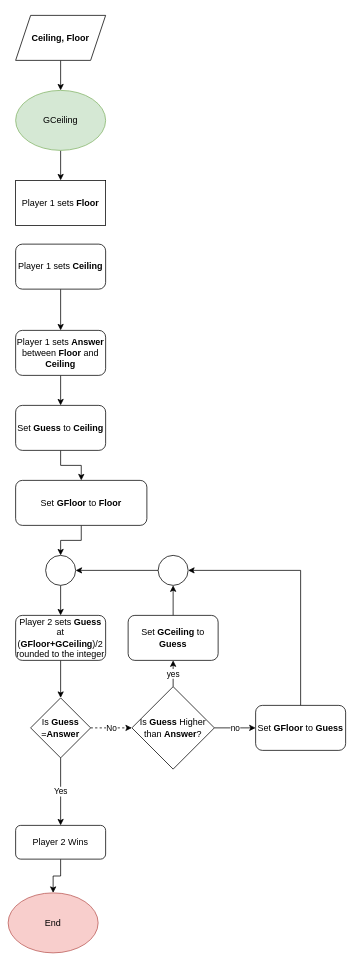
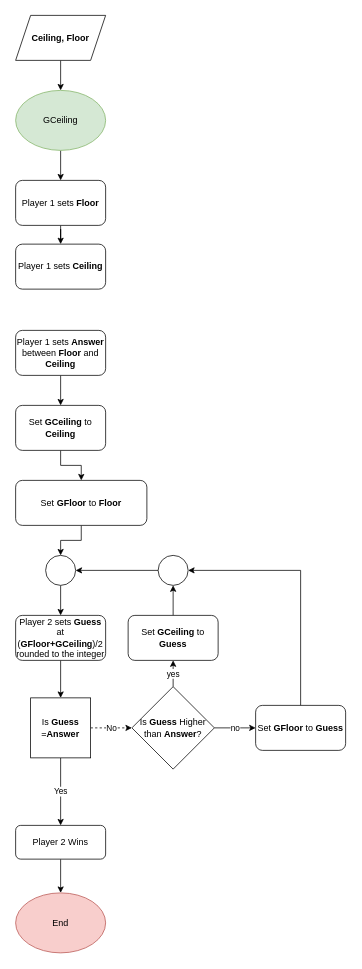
- <mxCell id="7" value="Player 1 sets &lt;b&gt;Floor&lt;/b&gt;" style="whiteSpace=wrap;html=1;rounded=0;" vertex="1" parent="1"><mxGeometry x="20" y="240" width="120" height="60" as="geometry" /></mxCell>
+ <mxCell id="7" value="Player 1 sets &lt;b&gt;Floor&lt;/b&gt;" style="rounded=1;whiteSpace=wrap;html=1;" vertex="1" parent="1"><mxGeometry x="20" y="240" width="120" height="60" as="geometry" /></mxCell>
+ <mxCell id="6" value="" style="edgeStyle=orthogonalEdgeStyle;rounded=0;orthogonalLoop=1;jettySize=auto;html=1;" edge="1" parent="1" source="7" target="9"><mxGeometry relative="1" as="geometry" /></mxCell>
- <mxCell id="8" value="" style="edgeStyle=orthogonalEdgeStyle;rounded=0;orthogonalLoop=1;jettySize=auto;html=1;" edge="1" parent="1" source="9" target="11"><mxGeometry relative="1" as="geometry" /></mxCell>
- <mxCell id="27" value="Set &lt;b&gt;Guess&lt;/b&gt; to &lt;b&gt;Ceiling&lt;/b&gt;" style="rounded=1;whiteSpace=wrap;html=1;" vertex="1" parent="1"><mxGeometry x="20" y="540" width="120" height="60" as="geometry" /></mxCell>
+ <mxCell id="27" value="Set &lt;b&gt;GCeiling&lt;/b&gt; to &lt;b&gt;Ceiling&lt;/b&gt;" style="rounded=1;whiteSpace=wrap;html=1;" vertex="1" parent="1"><mxGeometry x="20" y="540" width="120" height="60" as="geometry" /></mxCell>
- <mxCell id="16" value="Is&lt;b&gt;&amp;nbsp;Guess&lt;br&gt;&lt;/b&gt;=&lt;b&gt;Answer&lt;/b&gt;" style="rhombus;whiteSpace=wrap;html=1;" vertex="1" parent="1"><mxGeometry x="40" y="930" width="80" height="80" as="geometry" /></mxCell>
+ <mxCell id="16" value="Is&lt;b&gt;&amp;nbsp;Guess&lt;br&gt;&lt;/b&gt;=&lt;b&gt;Answer&lt;/b&gt;" style="whiteSpace=wrap;html=1;rounded=0;" vertex="1" parent="1"><mxGeometry x="40" y="930" width="80" height="80" as="geometry" /></mxCell>
- <mxCell id="34" value="End" style="ellipse;whiteSpace=wrap;html=1;fillColor=#f8cecc;strokeColor=#b85450;" vertex="1" parent="1"><mxGeometry x="10" y="1190" width="120" height="80" as="geometry" /></mxCell>
+ <mxCell id="34" value="End" style="ellipse;whiteSpace=wrap;html=1;fillColor=#f8cecc;strokeColor=#b85450;" vertex="1" parent="1"><mxGeometry x="20" y="1190" width="120" height="80" as="geometry" /></mxCell>
